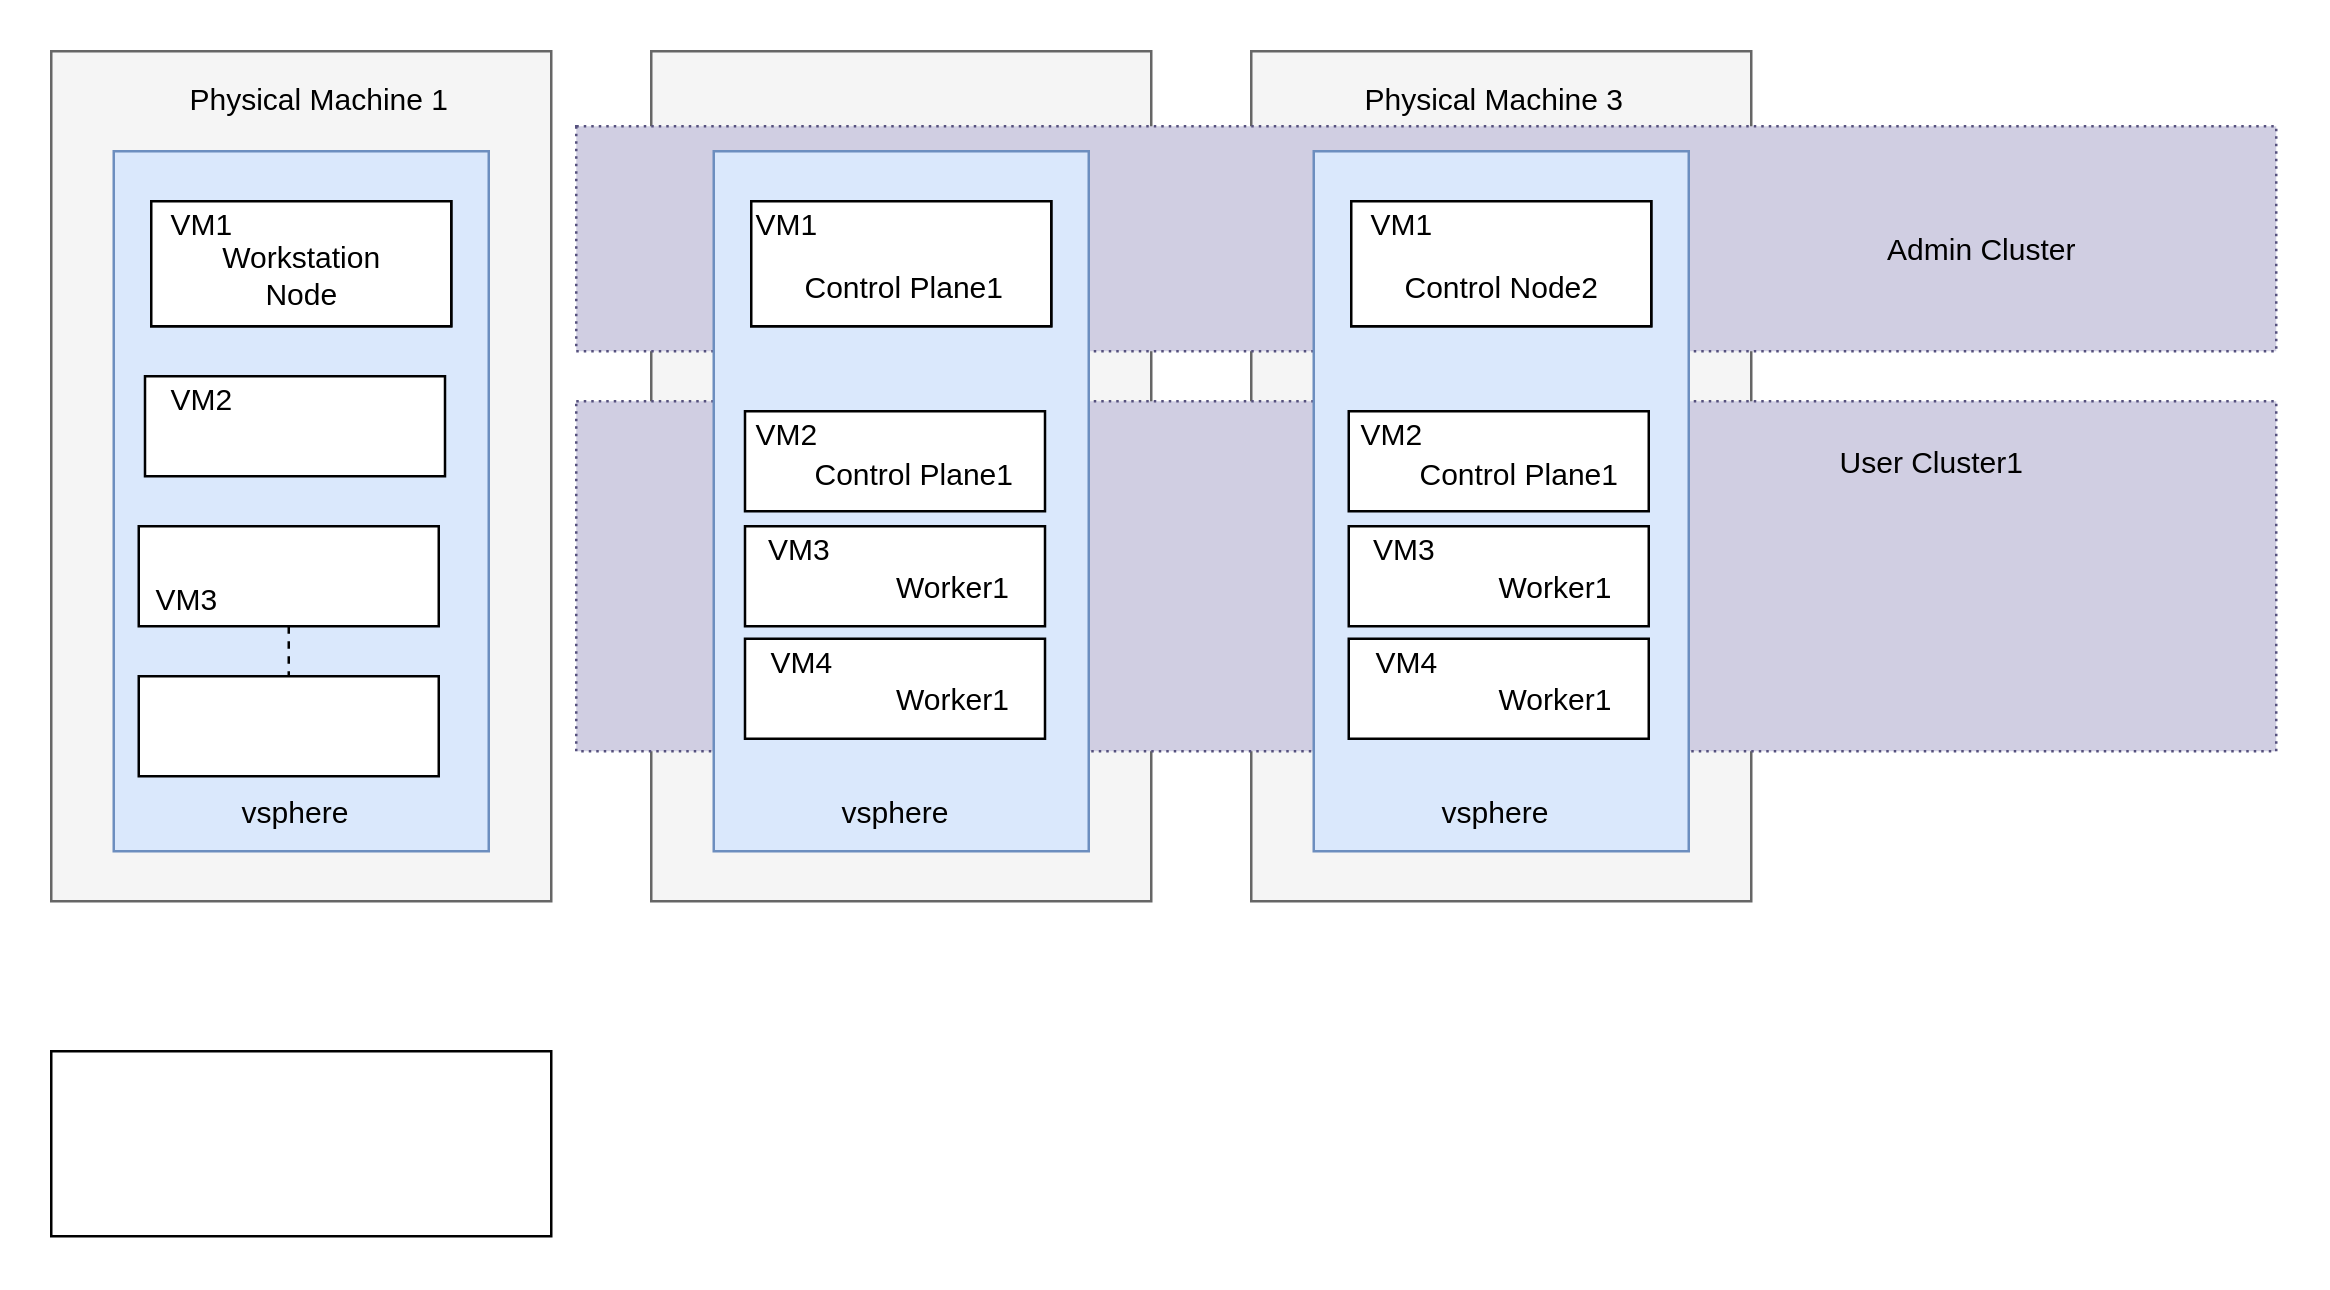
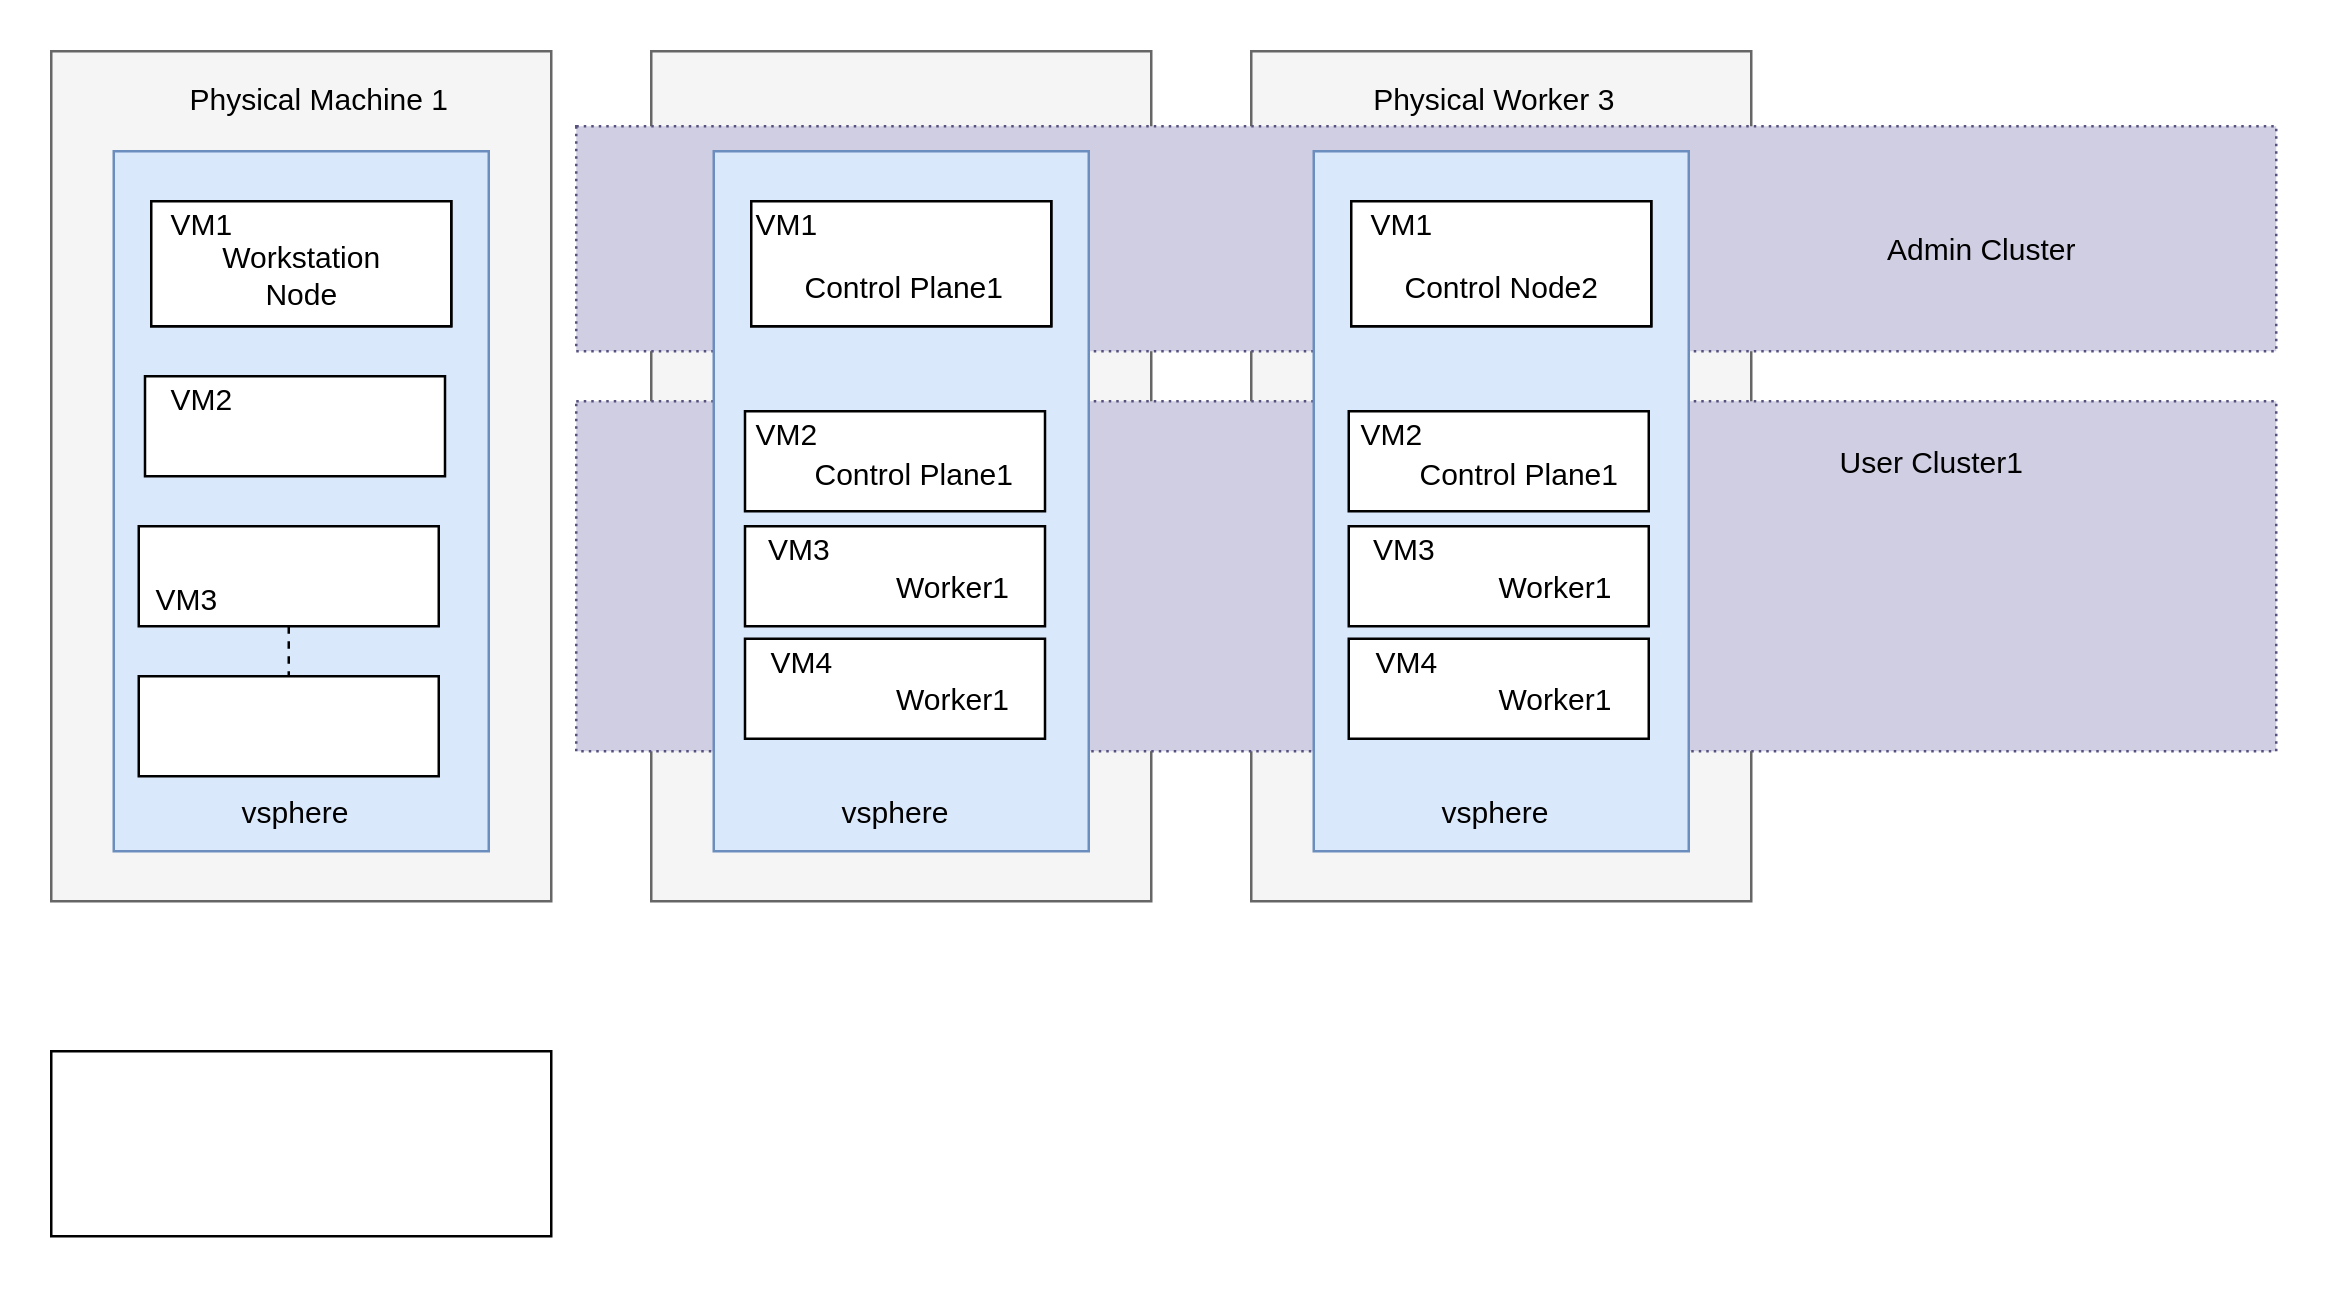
- <mxCell id="37" value="Physical Machine 3" style="text;html=1;strokeColor=none;fillColor=none;align=center;verticalAlign=middle;whiteSpace=wrap;rounded=0;" vertex="1" parent="1"><mxGeometry x="535" y="30" width="125" height="20" as="geometry" /></mxCell>
+ <mxCell id="37" value="Physical Worker 3" style="text;html=1;strokeColor=none;fillColor=none;align=center;verticalAlign=middle;whiteSpace=wrap;rounded=0;" vertex="1" parent="1"><mxGeometry x="535" y="30" width="125" height="20" as="geometry" /></mxCell>
